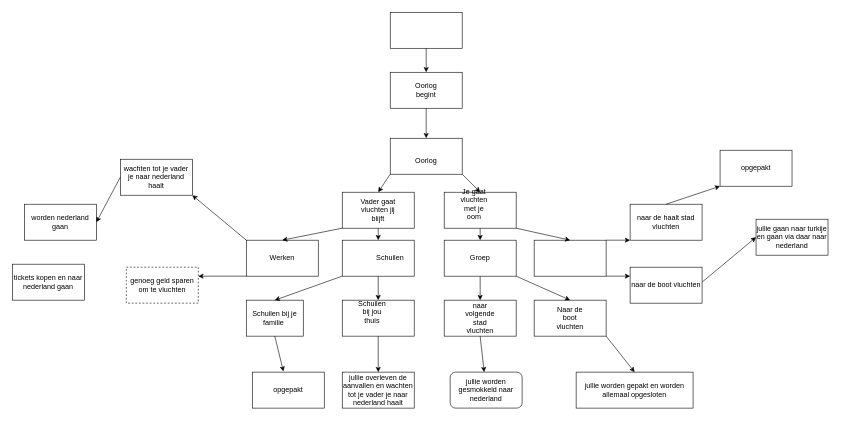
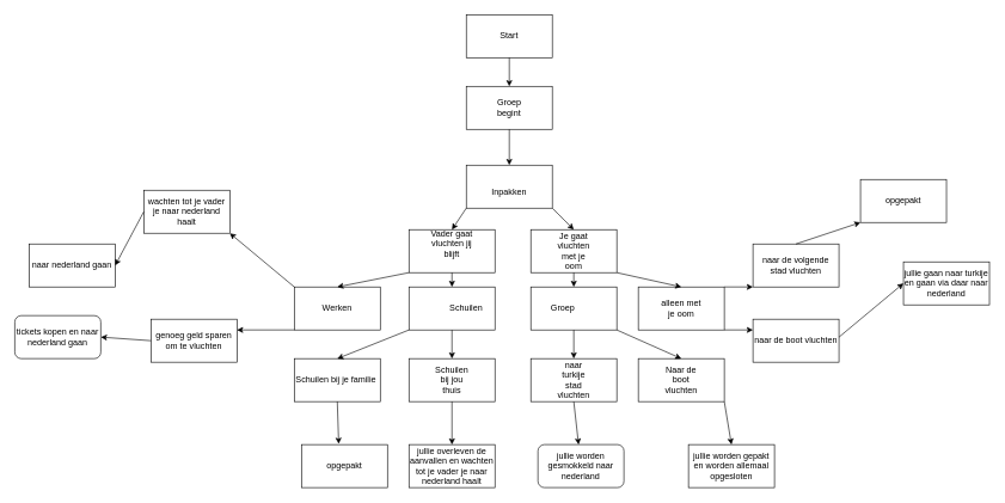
+ <mxCell id="7" value="Start" style="text;html=1;strokeColor=none;fillColor=none;align=center;verticalAlign=middle;whiteSpace=wrap;rounded=0;" parent="1" vertex="1"><mxGeometry x="680" y="35" width="60" height="30" as="geometry" /></mxCell>
- <mxCell id="8" value="Oorlog begint" style="text;html=1;strokeColor=none;fillColor=none;align=center;verticalAlign=middle;whiteSpace=wrap;rounded=0;" parent="1" vertex="1"><mxGeometry x="680" y="135" width="60" height="30" as="geometry" /></mxCell>
+ <mxCell id="8" value="Groep begint" style="text;html=1;strokeColor=none;fillColor=none;align=center;verticalAlign=middle;whiteSpace=wrap;rounded=0;" parent="1" vertex="1"><mxGeometry x="680" y="135" width="60" height="30" as="geometry" /></mxCell>
- <mxCell id="9" value="Oorlog" style="text;html=1;strokeColor=none;fillColor=none;align=center;verticalAlign=middle;whiteSpace=wrap;rounded=0;" parent="1" vertex="1"><mxGeometry x="680" y="260" width="60" height="15" as="geometry" /></mxCell>
+ <mxCell id="9" value="Inpakken" style="text;html=1;strokeColor=none;fillColor=none;align=center;verticalAlign=middle;whiteSpace=wrap;rounded=0;" parent="1" vertex="1"><mxGeometry x="680" y="260" width="60" height="15" as="geometry" /></mxCell>
- <mxCell id="15" value="Je gaat vluchten met je oom" style="text;html=1;strokeColor=none;fillColor=none;align=center;verticalAlign=middle;whiteSpace=wrap;rounded=0;" parent="1" vertex="1"><mxGeometry x="760" y="325" width="60" height="30" as="geometry" /></mxCell>
+ <mxCell id="15" value="Je gaat vluchten met je oom" style="text;html=1;strokeColor=none;fillColor=none;align=center;verticalAlign=middle;whiteSpace=wrap;rounded=0;" parent="1" vertex="1"><mxGeometry x="770" y="335" width="60" height="30" as="geometry" /></mxCell>
- <mxCell id="14" value="Vader gaat vluchten jij blijft" style="text;html=1;strokeColor=none;fillColor=none;align=center;verticalAlign=middle;whiteSpace=wrap;rounded=0;" parent="1" vertex="1"><mxGeometry x="600" y="335" width="60" height="30" as="geometry" /></mxCell>
+ <mxCell id="14" value="Vader gaat vluchten jij blijft" style="text;html=1;strokeColor=none;fillColor=none;align=center;verticalAlign=middle;whiteSpace=wrap;rounded=0;" parent="1" vertex="1"><mxGeometry x="600" y="325" width="60" height="30" as="geometry" /></mxCell>
- <mxCell id="47" value="worden nederland gaan" style="rounded=0;whiteSpace=wrap;html=1;" vertex="1" parent="1"><mxGeometry x="40" y="340" width="120" height="60" as="geometry" /></mxCell>
+ <mxCell id="47" value="naar nederland gaan" style="rounded=0;whiteSpace=wrap;html=1;" vertex="1" parent="1"><mxGeometry x="40" y="340" width="120" height="60" as="geometry" /></mxCell>
- <mxCell id="34" value="naar de haalt stad vluchten" style="rounded=0;whiteSpace=wrap;html=1;" parent="1" vertex="1"><mxGeometry x="1050" y="340" width="120" height="60" as="geometry" /></mxCell>
+ <mxCell id="34" value="naar de volgende stad vluchten" style="rounded=0;whiteSpace=wrap;html=1;" parent="1" vertex="1"><mxGeometry x="1050" y="340" width="120" height="60" as="geometry" /></mxCell>
- <mxCell id="26" value="Groep" style="text;html=1;strokeColor=none;fillColor=none;align=center;verticalAlign=middle;whiteSpace=wrap;rounded=0;" parent="1" vertex="1"><mxGeometry x="770" y="415" width="60" height="30" as="geometry" /></mxCell>
+ <mxCell id="26" value="Groep" style="text;html=1;strokeColor=none;fillColor=none;align=center;verticalAlign=middle;whiteSpace=wrap;rounded=0;" parent="1" vertex="1"><mxGeometry x="755" y="415" width="60" height="30" as="geometry" /></mxCell>
+ <mxCell id="27" value="alleen met je oom" style="text;html=1;strokeColor=none;fillColor=none;align=center;verticalAlign=middle;whiteSpace=wrap;rounded=0;" parent="1" vertex="1"><mxGeometry x="920" y="415" width="60" height="30" as="geometry" /></mxCell>
- <mxCell id="48" value="tickets kopen en naar nederland gaan" style="rounded=0;whiteSpace=wrap;html=1;" vertex="1" parent="1"><mxGeometry x="20" y="440" width="120" height="60" as="geometry" /></mxCell>
+ <mxCell id="48" value="tickets kopen en naar nederland gaan" style="whiteSpace=wrap;html=1;rounded=1;" vertex="1" parent="1"><mxGeometry x="20" y="440" width="120" height="60" as="geometry" /></mxCell>
+ <mxCell id="56" value="" style="endArrow=classic;html=1;rounded=0;exitX=0;exitY=0.5;exitDx=0;exitDy=0;entryX=1;entryY=0.5;entryDx=0;entryDy=0;" edge="1" parent="1" source="29" target="48"><mxGeometry width="50" height="50" relative="1" as="geometry"><mxPoint x="150" y="510" as="sourcePoint" /><mxPoint x="200" y="460" as="targetPoint" /></mxGeometry></mxCell>
- <mxCell id="29" value="genoeg geld sparen om te vluchten" style="rounded=0;whiteSpace=wrap;html=1;dashed=1;" parent="1" vertex="1"><mxGeometry x="210" y="445" width="120" height="60" as="geometry" /></mxCell>
+ <mxCell id="29" value="genoeg geld sparen om te vluchten" style="rounded=0;whiteSpace=wrap;html=1;" parent="1" vertex="1"><mxGeometry x="210" y="445" width="120" height="60" as="geometry" /></mxCell>
- <mxCell id="46" value="Schuilen bij jou thuis" style="text;html=1;strokeColor=none;fillColor=none;align=center;verticalAlign=middle;whiteSpace=wrap;rounded=0;" vertex="1" parent="1"><mxGeometry x="590" y="505" width="60" height="30" as="geometry" /></mxCell>
+ <mxCell id="46" value="Schuilen bij jou thuis" style="text;html=1;strokeColor=none;fillColor=none;align=center;verticalAlign=middle;whiteSpace=wrap;rounded=0;" vertex="1" parent="1"><mxGeometry x="600" y="515" width="60" height="30" as="geometry" /></mxCell>
- <mxCell id="30" value="Schuilen bij je familie&amp;nbsp;" style="rounded=0;whiteSpace=wrap;html=1;" parent="1" vertex="1"><mxGeometry x="410" y="500" width="95" height="60" as="geometry" /></mxCell>
+ <mxCell id="30" value="Schuilen bij je familie&amp;nbsp;" style="rounded=0;whiteSpace=wrap;html=1;" parent="1" vertex="1"><mxGeometry x="410" y="500" width="120" height="60" as="geometry" /></mxCell>
- <mxCell id="44" value="naar volgende stad vluchten" style="text;html=1;strokeColor=none;fillColor=none;align=center;verticalAlign=middle;whiteSpace=wrap;rounded=0;" parent="1" vertex="1"><mxGeometry x="770" y="515" width="60" height="30" as="geometry" /></mxCell>
+ <mxCell id="44" value="naar turkije stad vluchten" style="text;html=1;strokeColor=none;fillColor=none;align=center;verticalAlign=middle;whiteSpace=wrap;rounded=0;" parent="1" vertex="1"><mxGeometry x="770" y="515" width="60" height="30" as="geometry" /></mxCell>
- <mxCell id="52" value="jullie worden gepakt en worden allemaal opgesloten" style="rounded=0;whiteSpace=wrap;html=1;" vertex="1" parent="1"><mxGeometry x="960" y="620" width="195" height="60" as="geometry" /></mxCell>
+ <mxCell id="52" value="jullie worden gepakt en worden allemaal opgesloten" style="rounded=0;whiteSpace=wrap;html=1;" vertex="1" parent="1"><mxGeometry x="960" y="620" width="120" height="60" as="geometry" /></mxCell>
